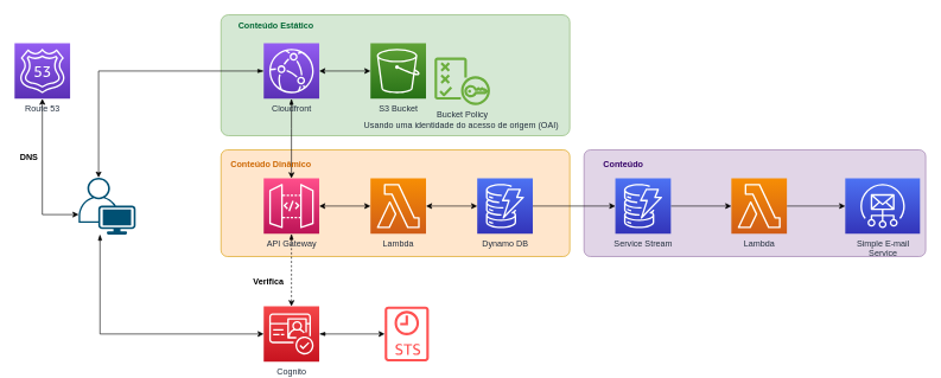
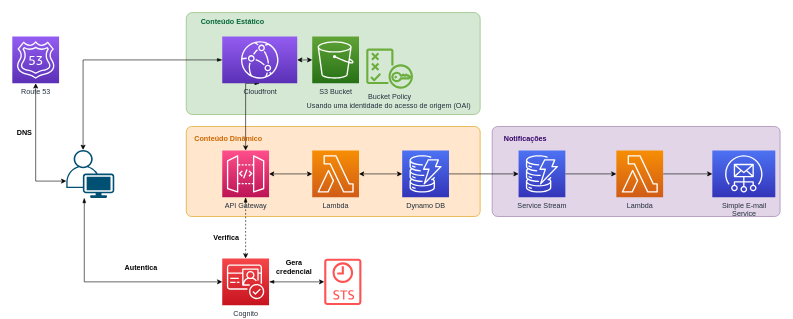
- <mxCell id="16" value="Cloudfront" style="sketch=0;points=[[0,0,0],[0.25,0,0],[0.5,0,0],[0.75,0,0],[1,0,0],[0,1,0],[0.25,1,0],[0.5,1,0],[0.75,1,0],[1,1,0],[0,0.25,0],[0,0.5,0],[0,0.75,0],[1,0.25,0],[1,0.5,0],[1,0.75,0]];outlineConnect=0;fontColor=#232F3E;gradientColor=#945DF2;gradientDirection=north;fillColor=#5A30B5;strokeColor=#ffffff;dashed=0;verticalLabelPosition=bottom;verticalAlign=top;align=center;html=1;fontSize=12;fontStyle=0;aspect=fixed;shape=mxgraph.aws4.resourceIcon;resIcon=mxgraph.aws4.cloudfront;" vertex="1" parent="1"><mxGeometry x="370" y="60" width="78" height="78" as="geometry" /></mxCell>
+ <mxCell id="16" value="Cloudfront" style="sketch=0;points=[[0,0,0],[0.25,0,0],[0.5,0,0],[0.75,0,0],[1,0,0],[0,1,0],[0.25,1,0],[0.5,1,0],[0.75,1,0],[1,1,0],[0,0.25,0],[0,0.5,0],[0,0.75,0],[1,0.25,0],[1,0.5,0],[1,0.75,0]];outlineConnect=0;fontColor=#232F3E;gradientColor=#945DF2;gradientDirection=north;fillColor=#5A30B5;strokeColor=#ffffff;dashed=0;verticalLabelPosition=bottom;verticalAlign=top;align=center;html=1;fontSize=12;fontStyle=0;aspect=fixed;shape=mxgraph.aws4.resourceIcon;resIcon=mxgraph.aws4.cloudfront;" vertex="1" parent="1"><mxGeometry x="370" y="60" width="125" height="78" as="geometry" /></mxCell>
- <mxCell id="36" value="&lt;b&gt;&lt;font color=&quot;#330066&quot;&gt;Conteúdo&lt;/font&gt;&lt;/b&gt;" style="text;html=1;align=center;verticalAlign=middle;resizable=0;points=[];autosize=1;strokeColor=none;fillColor=none;" vertex="1" parent="1"><mxGeometry x="830" y="220" width="90" height="20" as="geometry" /></mxCell>
+ <mxCell id="36" value="&lt;b&gt;&lt;font color=&quot;#330066&quot;&gt;Notificações&lt;/font&gt;&lt;/b&gt;" style="text;html=1;align=center;verticalAlign=middle;resizable=0;points=[];autosize=1;strokeColor=none;fillColor=none;" vertex="1" parent="1"><mxGeometry x="830" y="220" width="90" height="20" as="geometry" /></mxCell>
+ <mxCell id="29" value="&lt;b&gt;Autentica&lt;/b&gt;" style="text;html=1;strokeColor=none;fillColor=none;align=center;verticalAlign=middle;whiteSpace=wrap;rounded=0;" vertex="1" parent="1"><mxGeometry x="205" y="430" width="60" height="30" as="geometry" /></mxCell>
+ <mxCell id="31" value="&lt;b&gt;Gera credencial&lt;/b&gt;" style="text;html=1;strokeColor=none;fillColor=none;align=center;verticalAlign=middle;whiteSpace=wrap;rounded=0;" vertex="1" parent="1"><mxGeometry x="460" y="430" width="60" height="30" as="geometry" /></mxCell>
